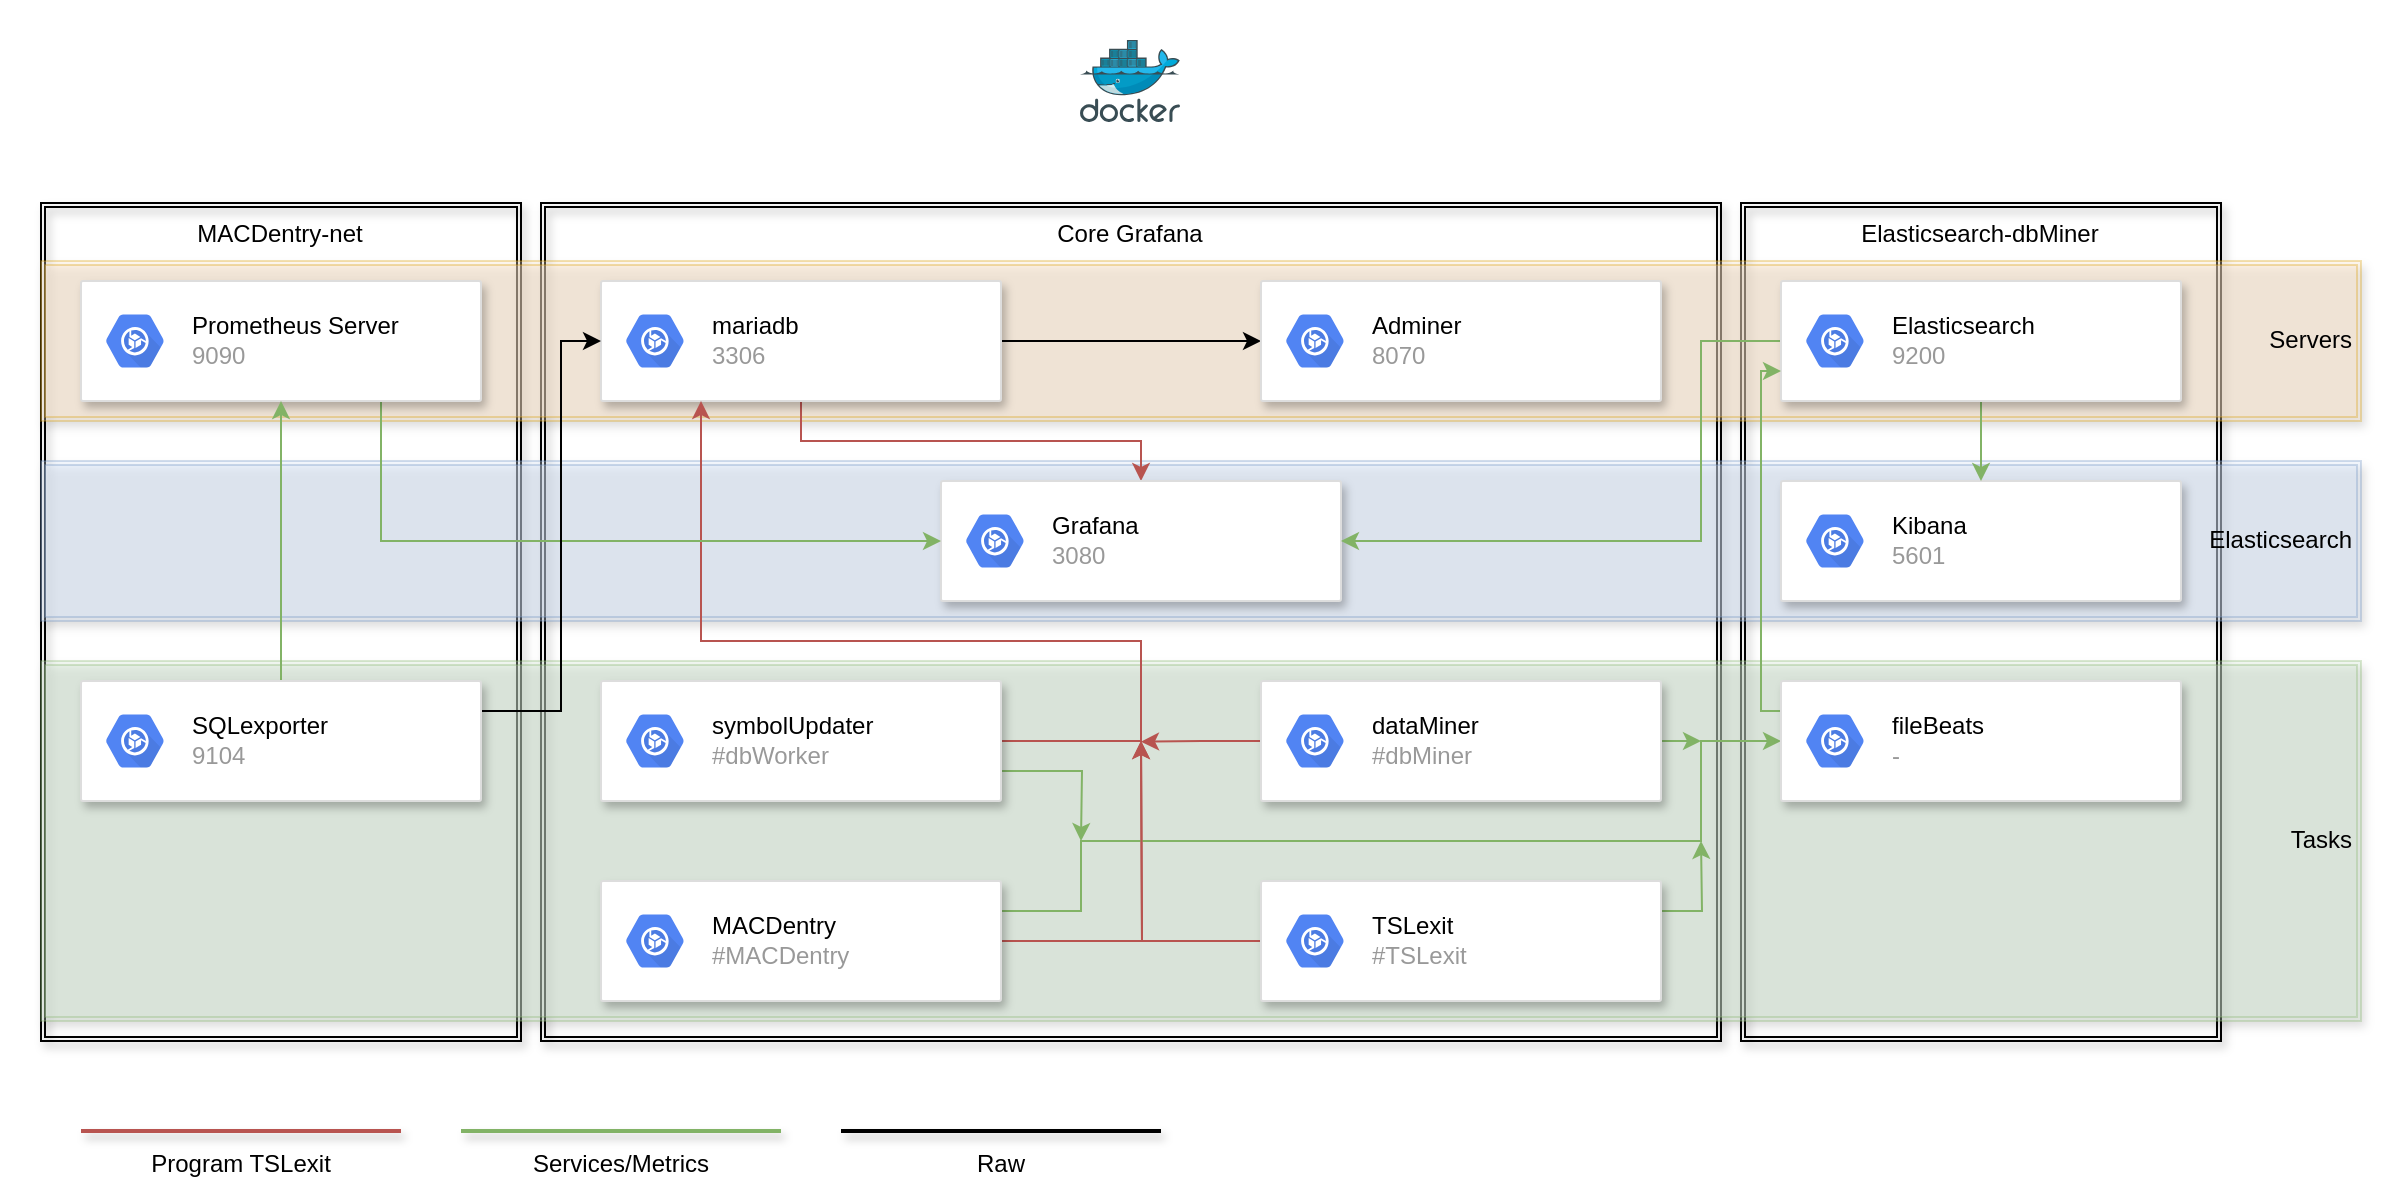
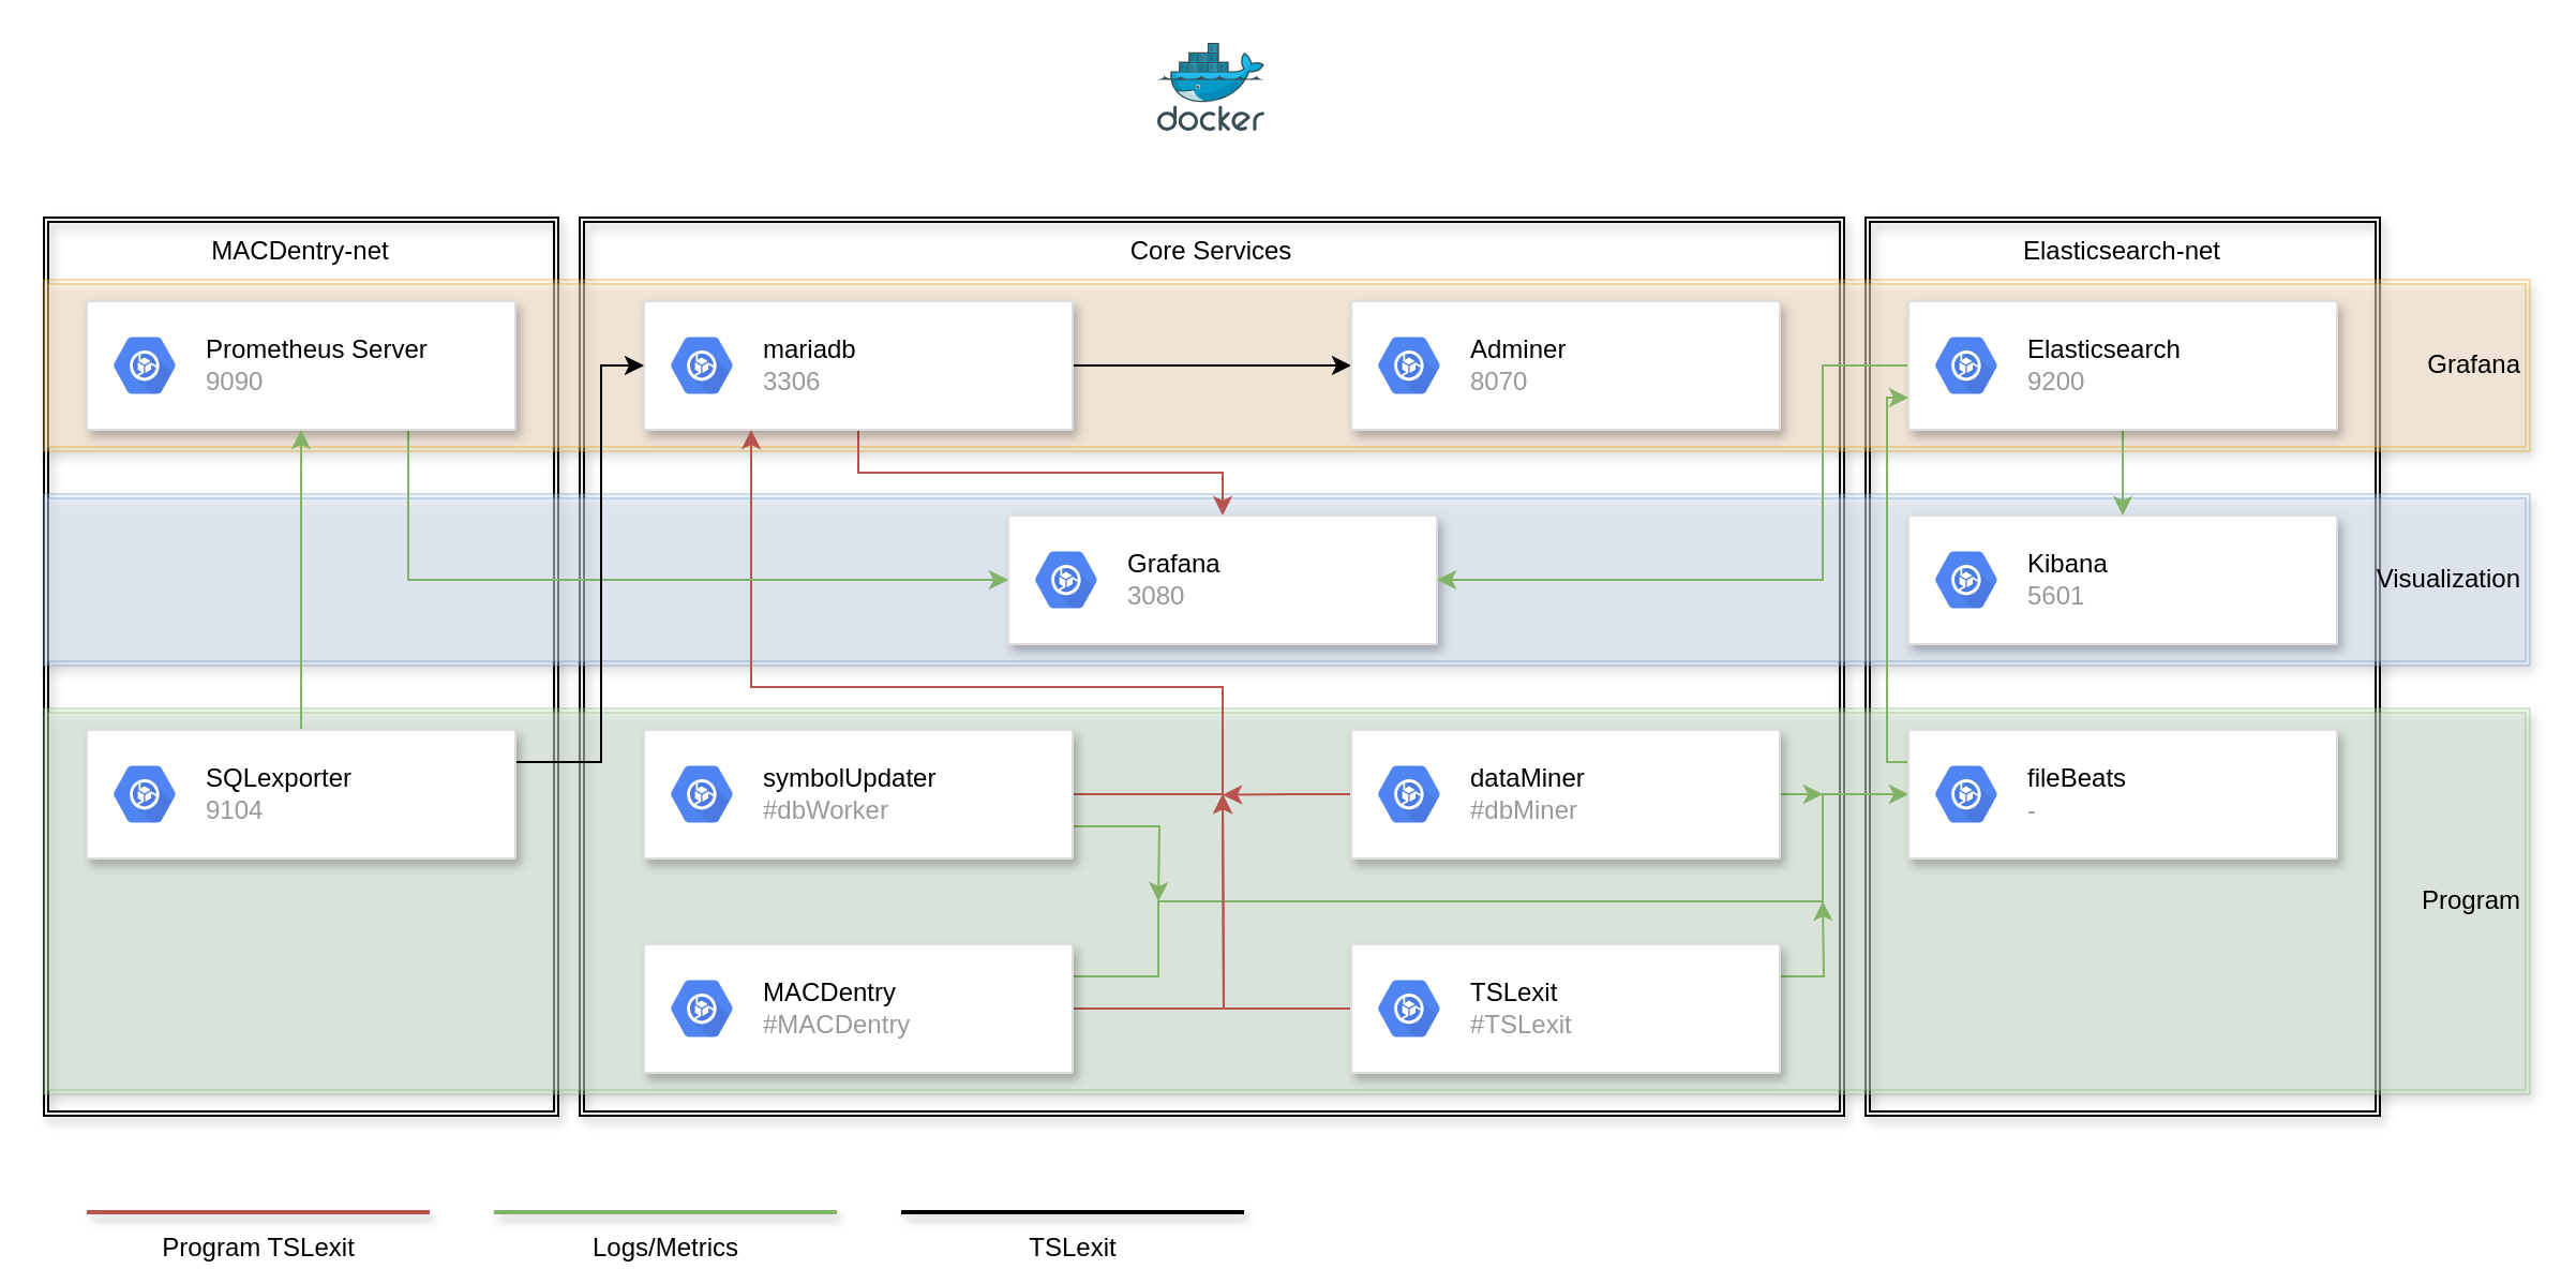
- <mxCell id="3" value="Core Grafana" style="shape=ext;double=1;rounded=0;whiteSpace=wrap;html=1;shadow=1;glass=0;fillColor=none;verticalAlign=top;" parent="1" vertex="1"><mxGeometry x="270" y="101" width="590" height="419" as="geometry" /></mxCell>
+ <mxCell id="3" value="Core Services" style="shape=ext;double=1;rounded=0;whiteSpace=wrap;html=1;shadow=1;glass=0;fillColor=none;verticalAlign=top;" parent="1" vertex="1"><mxGeometry x="270" y="101" width="590" height="419" as="geometry" /></mxCell>
- <mxCell id="2" value="Elasticsearch-dbMiner" style="shape=ext;double=1;rounded=0;whiteSpace=wrap;html=1;shadow=1;glass=0;fillColor=none;verticalAlign=top;" parent="1" vertex="1"><mxGeometry x="870" y="101" width="240" height="419" as="geometry" /></mxCell>
+ <mxCell id="2" value="Elasticsearch-net" style="shape=ext;double=1;rounded=0;whiteSpace=wrap;html=1;shadow=1;glass=0;fillColor=none;verticalAlign=top;" parent="1" vertex="1"><mxGeometry x="870" y="101" width="240" height="419" as="geometry" /></mxCell>
- <mxCell id="7" value="Servers" style="shape=ext;double=1;rounded=0;whiteSpace=wrap;html=1;shadow=1;glass=0;fillColor=#ffe6cc;align=right;labelBackgroundColor=none;strokeColor=#d79b00;opacity=30;" parent="1" vertex="1"><mxGeometry y="130" width="1160" height="80" as="geometry" x="20" /></mxCell>
+ <mxCell id="7" value="Grafana" style="shape=ext;double=1;rounded=0;whiteSpace=wrap;html=1;shadow=1;glass=0;fillColor=#ffe6cc;align=right;labelBackgroundColor=none;strokeColor=#d79b00;opacity=30;" parent="1" vertex="1"><mxGeometry y="130" width="1160" height="80" as="geometry" x="20" /></mxCell>
- <mxCell id="6" value="Elasticsearch" style="shape=ext;double=1;rounded=0;whiteSpace=wrap;html=1;shadow=1;glass=0;fillColor=#dae8fc;align=right;labelBackgroundColor=none;strokeColor=#6c8ebf;opacity=30;" parent="1" vertex="1"><mxGeometry y="230" width="1160" height="80" as="geometry" x="20" /></mxCell>
+ <mxCell id="6" value="Visualization" style="shape=ext;double=1;rounded=0;whiteSpace=wrap;html=1;shadow=1;glass=0;fillColor=#dae8fc;align=right;labelBackgroundColor=none;strokeColor=#6c8ebf;opacity=30;" parent="1" vertex="1"><mxGeometry y="230" width="1160" height="80" as="geometry" x="20" /></mxCell>
- <mxCell id="5" value="Tasks" style="shape=ext;double=1;rounded=0;whiteSpace=wrap;html=1;shadow=1;glass=0;fillColor=#d5e8d4;align=right;labelBackgroundColor=none;strokeColor=#82b366;opacity=30;" parent="1" vertex="1"><mxGeometry y="330" width="1160" height="180" as="geometry" x="20" /></mxCell>
+ <mxCell id="5" value="Program" style="shape=ext;double=1;rounded=0;whiteSpace=wrap;html=1;shadow=1;glass=0;fillColor=#d5e8d4;align=right;labelBackgroundColor=none;strokeColor=#82b366;opacity=30;" parent="1" vertex="1"><mxGeometry y="330" width="1160" height="180" as="geometry" x="20" /></mxCell>
- <mxCell id="50" value="Services/Metrics" style="line;strokeWidth=2;html=1;shadow=1;glass=0;labelBackgroundColor=none;fillColor=#d5e8d4;strokeColor=#82b366;" parent="1" vertex="1"><mxGeometry x="230" y="560" width="160" height="10" as="geometry" /></mxCell>
+ <mxCell id="50" value="Logs/Metrics" style="line;strokeWidth=2;html=1;shadow=1;glass=0;labelBackgroundColor=none;fillColor=#d5e8d4;strokeColor=#82b366;" parent="1" vertex="1"><mxGeometry x="230" y="560" width="160" height="10" as="geometry" /></mxCell>
- <mxCell id="51" value="Raw" style="line;strokeWidth=2;html=1;shadow=1;glass=0;labelBackgroundColor=none;fillColor=#d5e8d4;strokeColor=#000000;" parent="1" vertex="1"><mxGeometry x="420" y="560" width="160" height="10" as="geometry" /></mxCell>
+ <mxCell id="51" value="TSLexit" style="line;strokeWidth=2;html=1;shadow=1;glass=0;labelBackgroundColor=none;fillColor=#d5e8d4;strokeColor=#000000;" parent="1" vertex="1"><mxGeometry x="420" y="560" width="160" height="10" as="geometry" /></mxCell>
